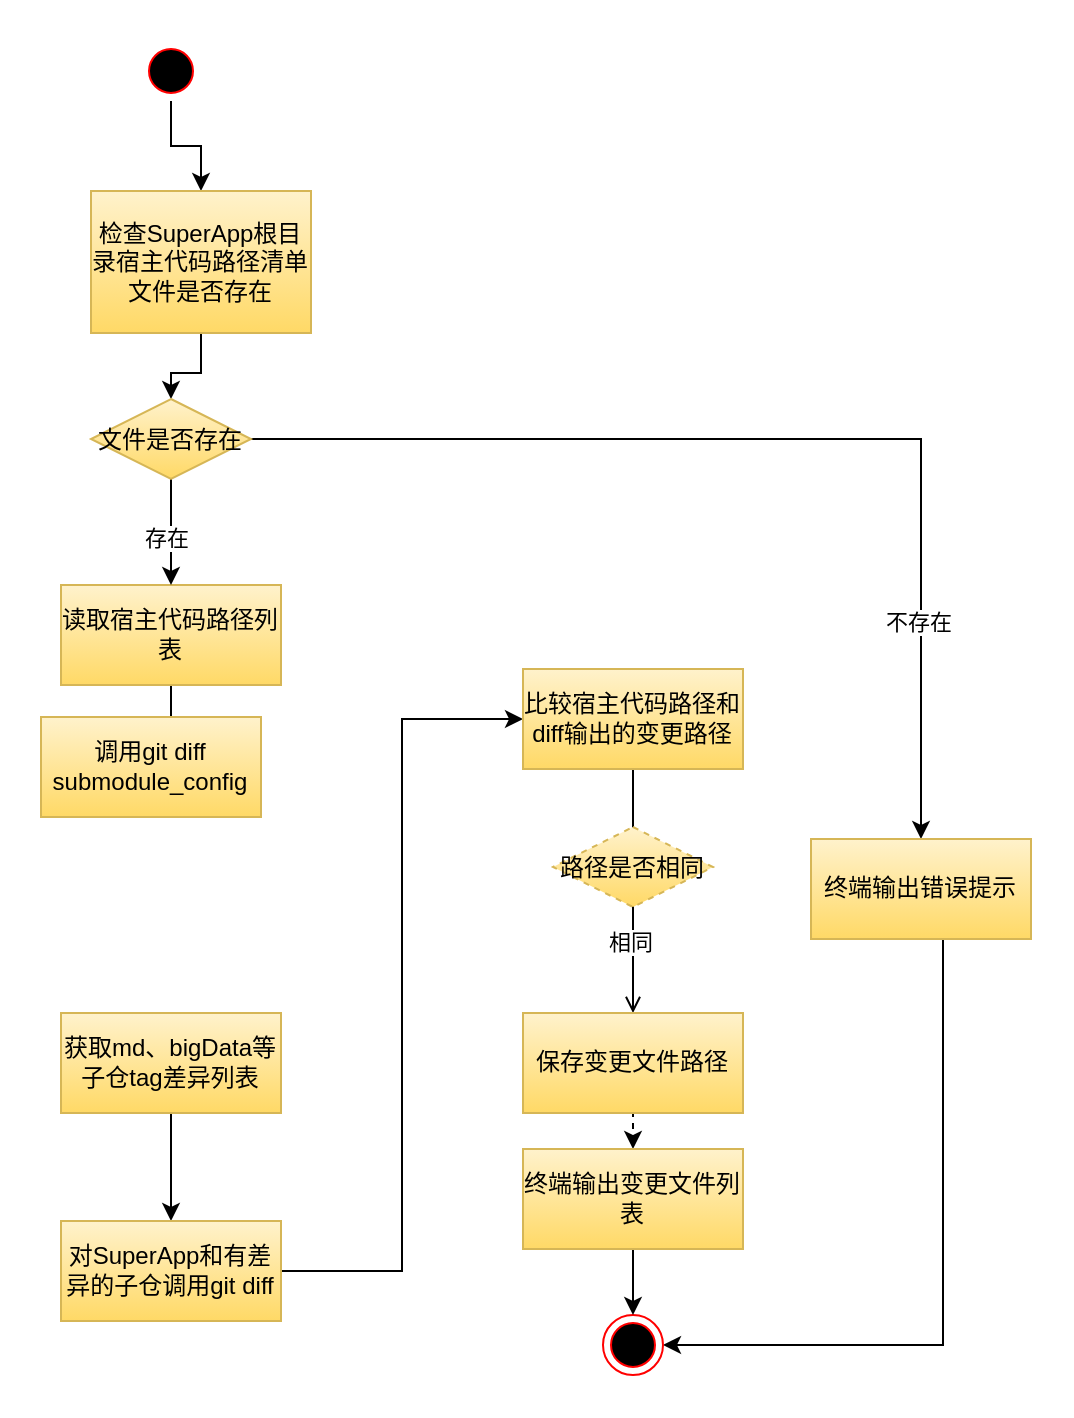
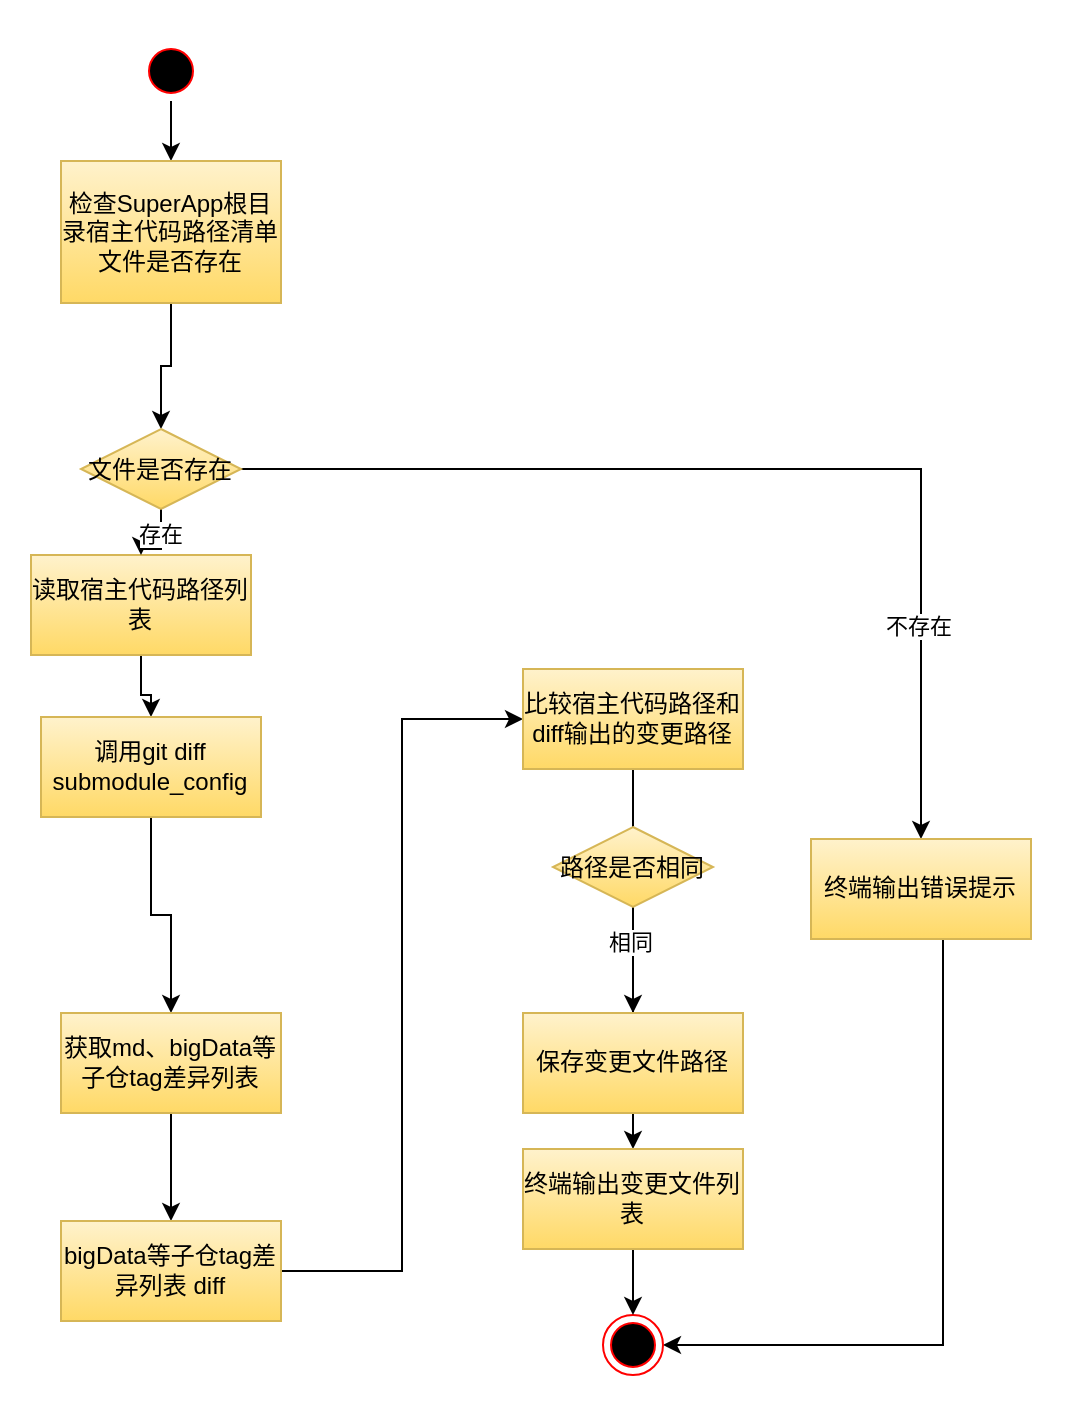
- <mxCell id="5" value="检查SuperApp根目录宿主代码路径清单文件是否存在" style="fillColor=#fff2cc;strokeColor=#d6b656;whiteSpace=wrap;gradientColor=#ffd966;" parent="1" vertex="1"><mxGeometry x="45" y="95" width="110" height="71" as="geometry" /></mxCell>
+ <mxCell id="5" value="检查SuperApp根目录宿主代码路径清单文件是否存在" style="fillColor=#fff2cc;strokeColor=#d6b656;whiteSpace=wrap;gradientColor=#ffd966;" parent="1" vertex="1"><mxGeometry x="30" y="80" width="110" height="71" as="geometry" /></mxCell>
- <mxCell id="12" value="文件是否存在" style="rhombus;fillColor=#fff2cc;strokeColor=#d6b656;gradientColor=#ffd966;" parent="1" vertex="1"><mxGeometry x="45" y="199" width="80" height="40" as="geometry" /></mxCell>
+ <mxCell id="12" value="文件是否存在" style="rhombus;fillColor=#fff2cc;strokeColor=#d6b656;gradientColor=#ffd966;" parent="1" vertex="1"><mxGeometry x="40" y="214" width="80" height="40" as="geometry" /></mxCell>
- <mxCell id="7" value="读取宿主代码路径列表" style="whiteSpace=wrap;fillColor=#fff2cc;gradientColor=#ffd966;strokeColor=#d6b656;" parent="1" vertex="1"><mxGeometry x="30" y="292" width="110" height="50" as="geometry" /></mxCell>
+ <mxCell id="7" value="读取宿主代码路径列表" style="whiteSpace=wrap;fillColor=#fff2cc;gradientColor=#ffd966;strokeColor=#d6b656;" parent="1" vertex="1"><mxGeometry x="15" y="277" width="110" height="50" as="geometry" /></mxCell>
- <mxCell id="26" value="路径是否相同" style="rhombus;fillColor=#fff2cc;strokeColor=#d6b656;gradientColor=#ffd966;dashed=1;" vertex="1" parent="1"><mxGeometry x="276" y="413" width="80" height="40" as="geometry" /></mxCell>
+ <mxCell id="26" value="路径是否相同" style="rhombus;fillColor=#fff2cc;strokeColor=#d6b656;gradientColor=#ffd966;" vertex="1" parent="1"><mxGeometry x="276" y="413" width="80" height="40" as="geometry" /></mxCell>
- <mxCell id="22" value="" style="edgeStyle=orthogonalEdgeStyle;rounded=0;orthogonalLoop=1;jettySize=auto;html=1;endArrow=open;" edge="1" parent="1" source="23" target="27"><mxGeometry relative="1" as="geometry" /></mxCell>
+ <mxCell id="22" value="" style="edgeStyle=orthogonalEdgeStyle;rounded=0;orthogonalLoop=1;jettySize=auto;html=1;" edge="1" parent="1" source="23" target="27"><mxGeometry relative="1" as="geometry" /></mxCell>
+ <mxCell id="16" value="" style="edgeStyle=orthogonalEdgeStyle;rounded=0;orthogonalLoop=1;jettySize=auto;html=1;" edge="1" parent="1" source="17" target="19"><mxGeometry relative="1" as="geometry" /></mxCell>
- <mxCell id="24" value="" style="edgeStyle=orthogonalEdgeStyle;rounded=0;orthogonalLoop=1;jettySize=auto;html=1;dashed=1;" edge="1" parent="1" source="26" target="29"><mxGeometry relative="1" as="geometry" /></mxCell>
+ <mxCell id="24" value="" style="edgeStyle=orthogonalEdgeStyle;rounded=0;orthogonalLoop=1;jettySize=auto;html=1;" edge="1" parent="1" source="26" target="29"><mxGeometry relative="1" as="geometry" /></mxCell>
- <mxCell id="21" value="对SuperApp和有差异的子仓调用git diff" style="whiteSpace=wrap;fillColor=#fff2cc;gradientColor=#ffd966;strokeColor=#d6b656;" vertex="1" parent="1"><mxGeometry x="30" y="610" width="110" height="50" as="geometry" /></mxCell>
+ <mxCell id="21" value="bigData等子仓tag差异列表 diff" style="whiteSpace=wrap;fillColor=#fff2cc;gradientColor=#ffd966;strokeColor=#d6b656;" vertex="1" parent="1"><mxGeometry x="30" y="610" width="110" height="50" as="geometry" /></mxCell>
